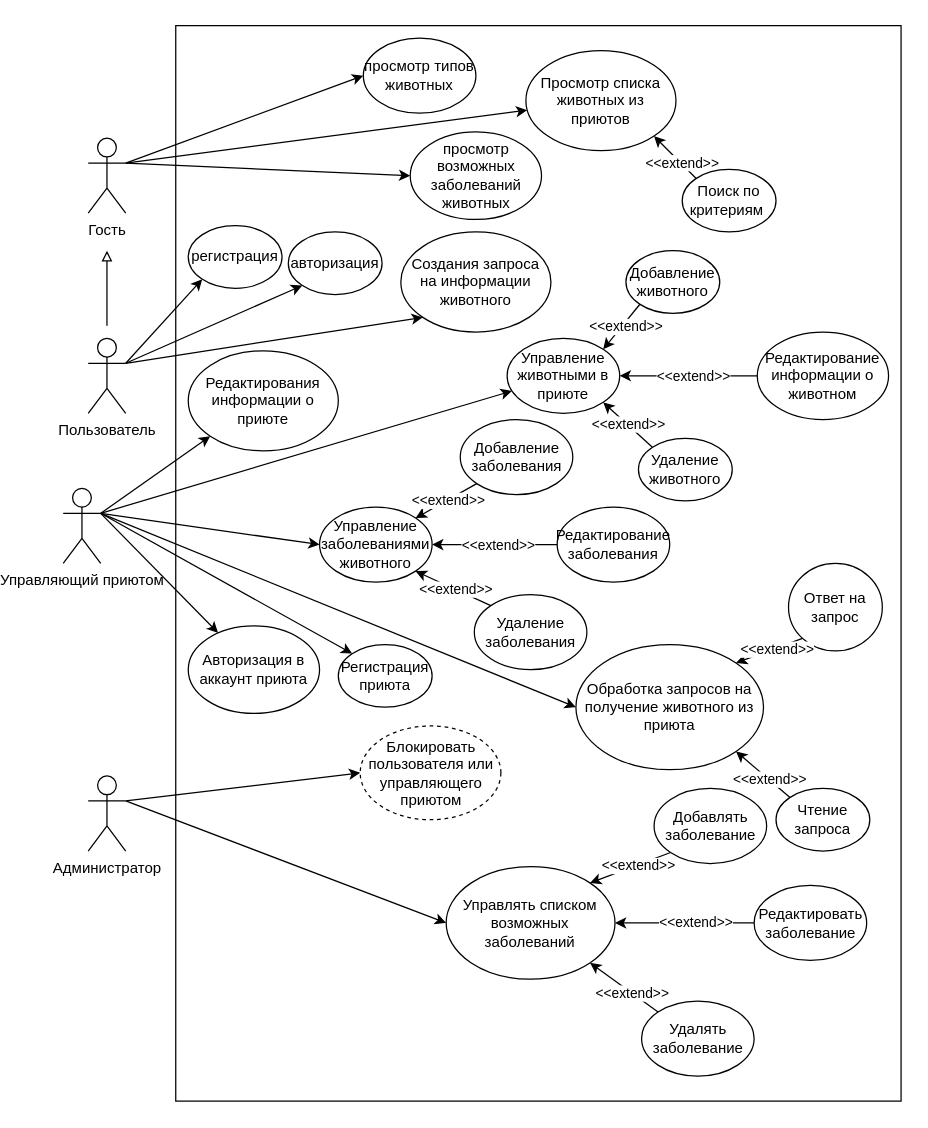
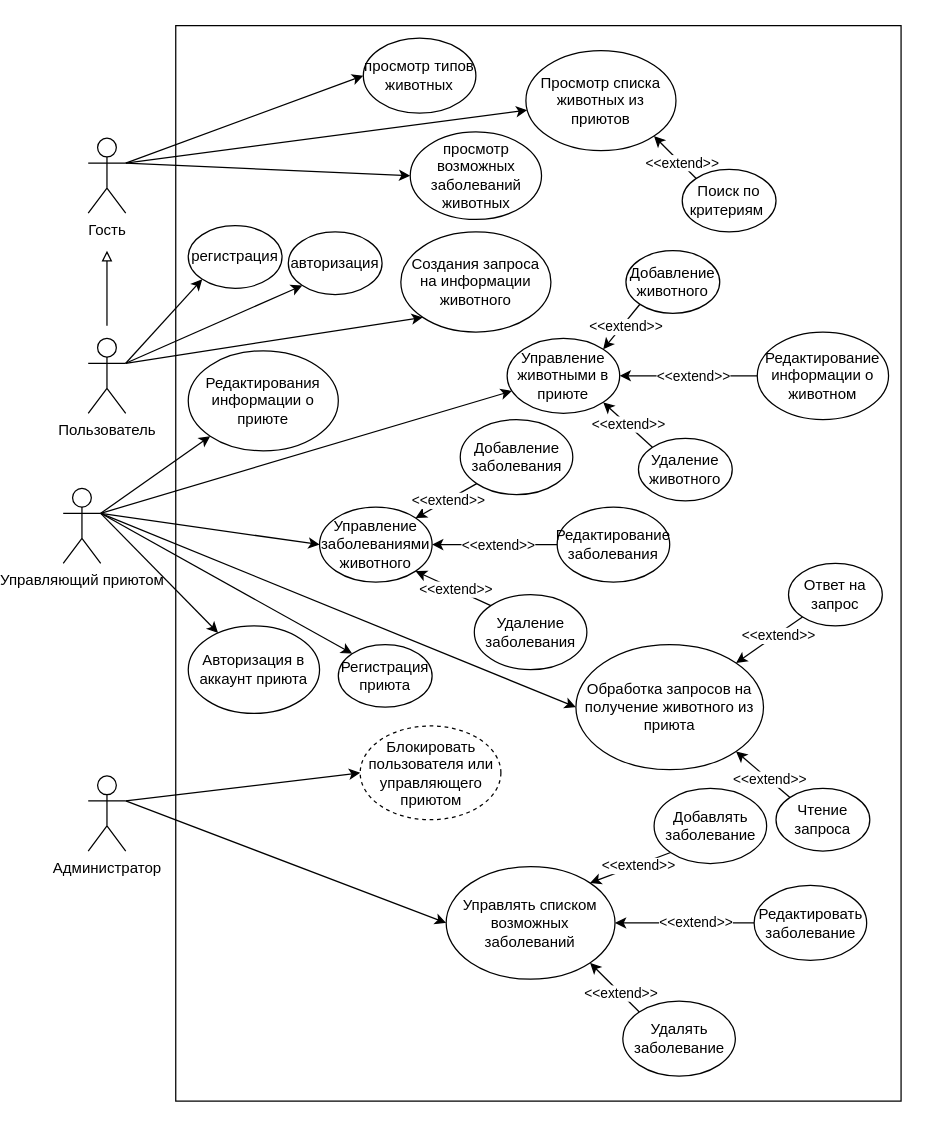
- <mxCell id="32" value="Ответ на запрос" style="ellipse;whiteSpace=wrap;html=1;" parent="1" vertex="1"><mxGeometry x="600" y="450" width="75" height="70" as="geometry" /></mxCell>
+ <mxCell id="32" value="Ответ на запрос" style="ellipse;whiteSpace=wrap;html=1;" parent="1" vertex="1"><mxGeometry x="600" y="450" width="75" height="50" as="geometry" /></mxCell>
- <mxCell id="38" value="Удалять заболевание" style="ellipse;whiteSpace=wrap;html=1;" parent="1" vertex="1"><mxGeometry x="482.5" y="800" width="90" height="60" as="geometry" /></mxCell>
+ <mxCell id="38" value="Удалять заболевание" style="ellipse;whiteSpace=wrap;html=1;" parent="1" vertex="1"><mxGeometry x="467.5" y="800" width="90" height="60" as="geometry" /></mxCell>
